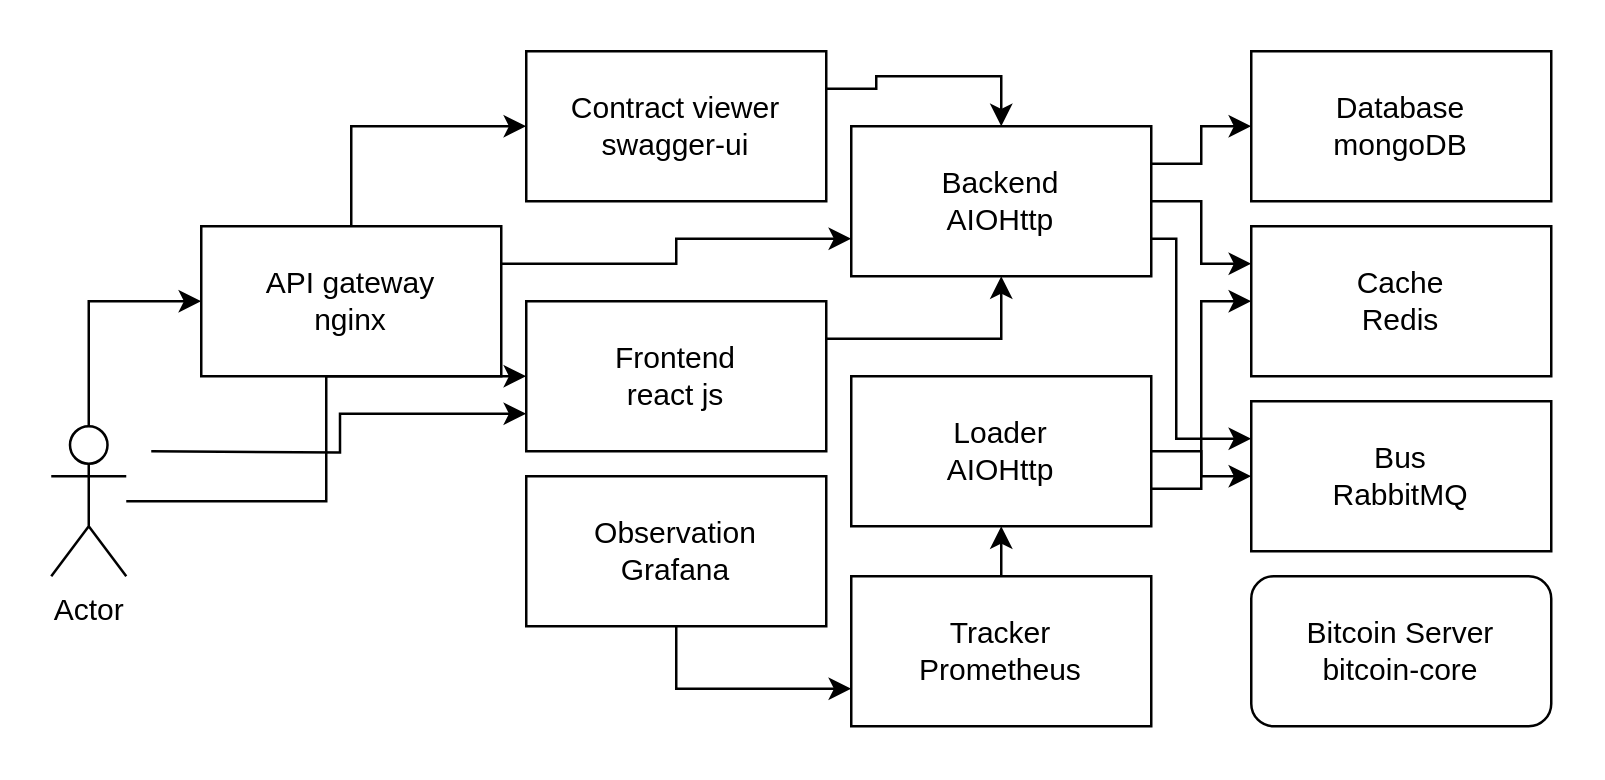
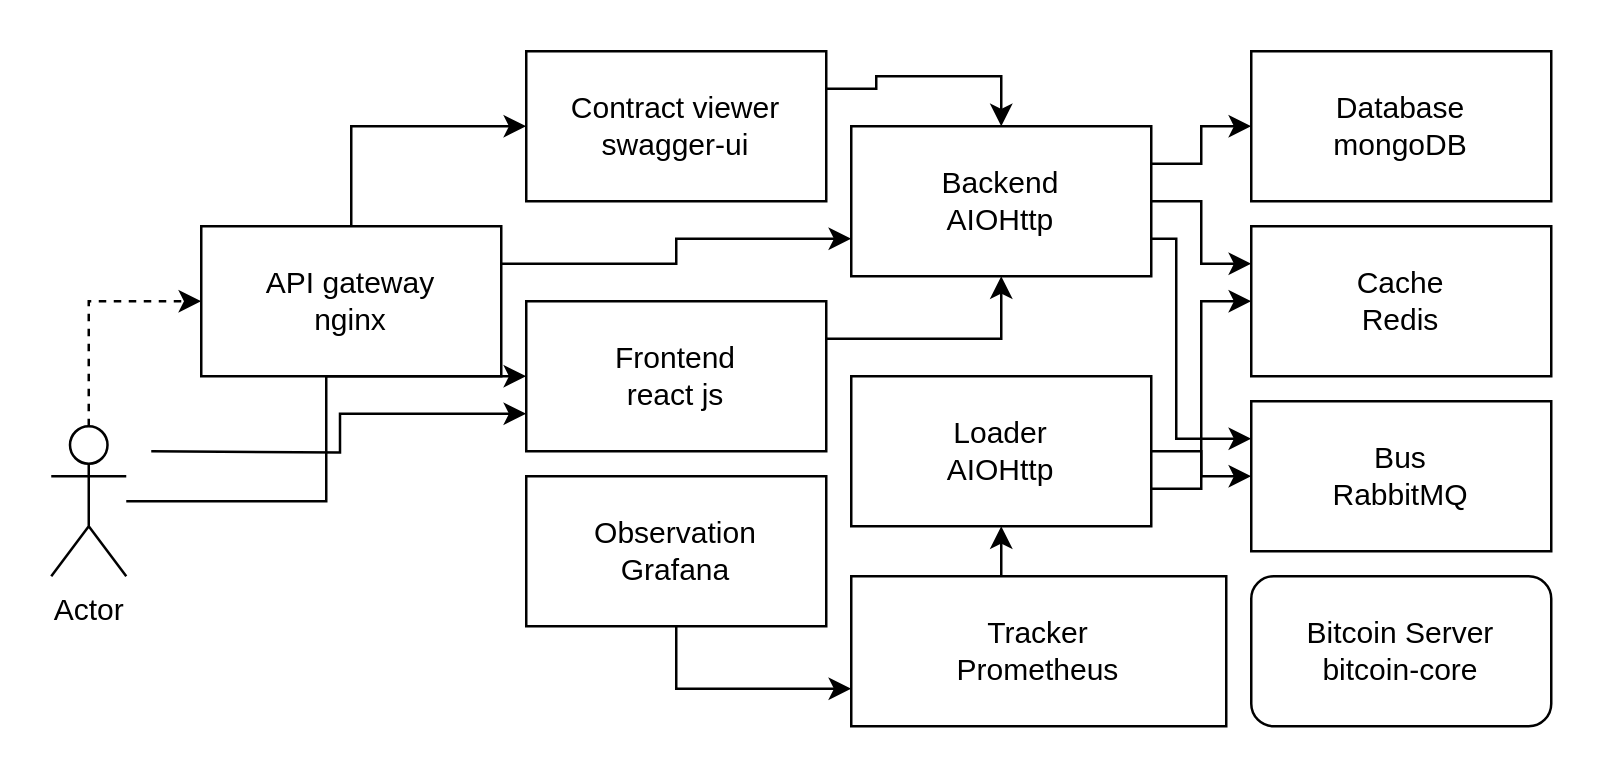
- <mxCell id="11" style="edgeStyle=orthogonalEdgeStyle;rounded=0;orthogonalLoop=1;jettySize=auto;html=1;exitX=0.5;exitY=0;exitDx=0;exitDy=0;exitPerimeter=0;entryX=0;entryY=0.5;entryDx=0;entryDy=0;" parent="1" source="14" target="4" edge="1"><mxGeometry relative="1" as="geometry" /></mxCell>
+ <mxCell id="11" style="edgeStyle=orthogonalEdgeStyle;rounded=0;orthogonalLoop=1;jettySize=auto;html=1;exitX=0.5;exitY=0;exitDx=0;exitDy=0;exitPerimeter=0;entryX=0;entryY=0.5;entryDx=0;entryDy=0;dashed=1;" parent="1" source="14" target="4" edge="1"><mxGeometry relative="1" as="geometry" /></mxCell>
- <mxCell id="27" value="&lt;div&gt;Tracker&lt;/div&gt;&lt;div&gt;Prometheus&lt;/div&gt;" style="rounded=0;whiteSpace=wrap;html=1;" vertex="1" parent="1"><mxGeometry x="340" y="230" width="120" height="60" as="geometry" /></mxCell>
+ <mxCell id="27" value="&lt;div&gt;Tracker&lt;/div&gt;&lt;div&gt;Prometheus&lt;/div&gt;" style="rounded=0;whiteSpace=wrap;html=1;" vertex="1" parent="1"><mxGeometry x="340" y="230" width="150" height="60" as="geometry" /></mxCell>
